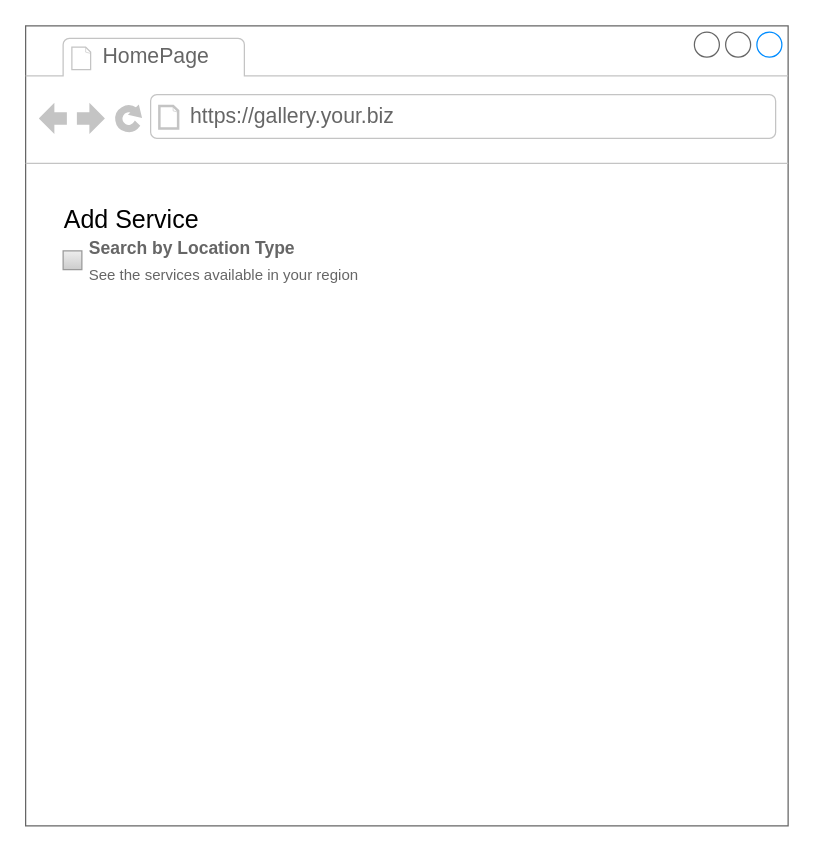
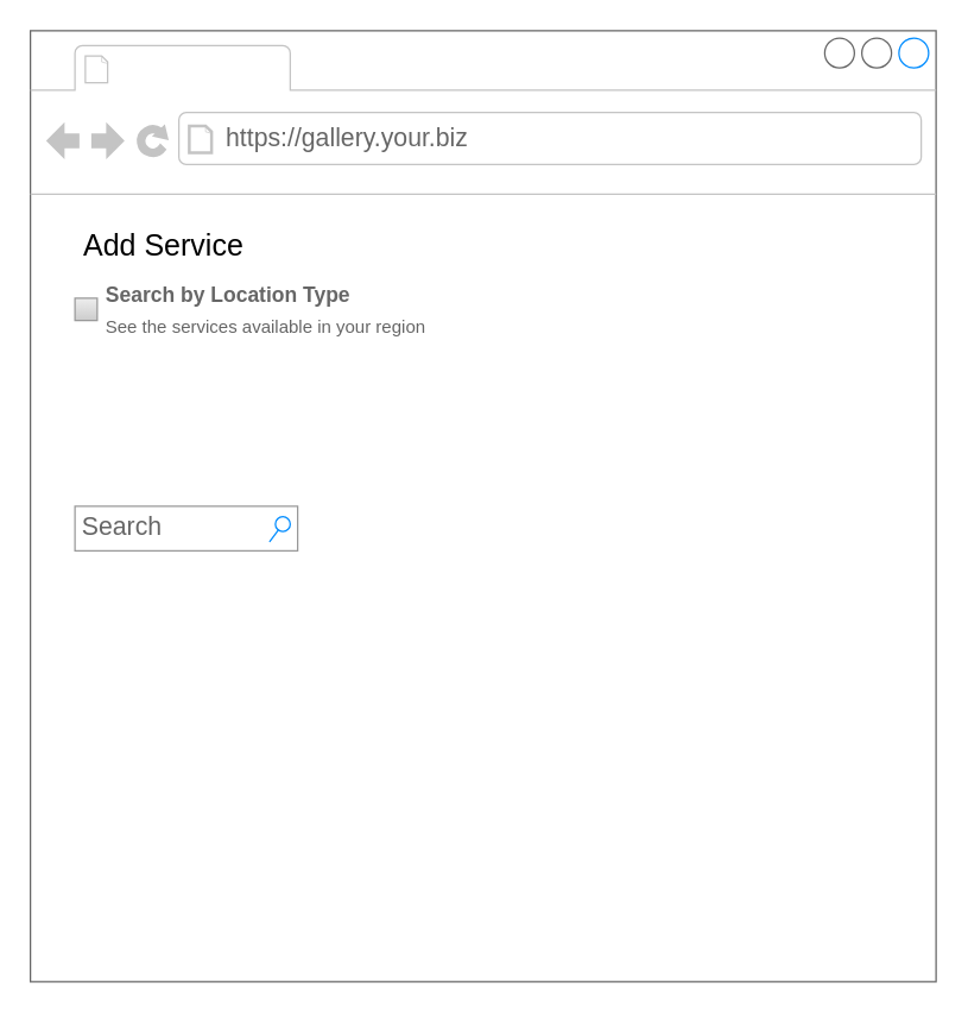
- <mxCell id="3" value="HomePage" style="strokeWidth=1;shadow=0;dashed=0;align=center;html=1;shape=mxgraph.mockup.containers.anchor;fontSize=17;fontColor=#666666;align=left;whiteSpace=wrap;" vertex="1" parent="2"><mxGeometry x="60" y="12" width="110" height="26" as="geometry" /></mxCell>
- <mxCell id="6" value="Add Service" style="strokeWidth=1;shadow=0;dashed=0;align=center;html=1;shape=mxgraph.mockup.text.textBox;align=left;fontSize=20;spacingLeft=4;spacingTop=-3;whiteSpace=wrap;mainText=;strokeColor=none;" vertex="1" parent="2"><mxGeometry x="25" y="140" width="150" height="30" as="geometry" /></mxCell>
+ <mxCell id="6" value="Add Service" style="strokeWidth=1;shadow=0;dashed=0;align=center;html=1;shape=mxgraph.mockup.text.textBox;align=left;fontSize=20;spacingLeft=4;spacingTop=-3;whiteSpace=wrap;mainText=;strokeColor=none;" vertex="1" parent="2"><mxGeometry x="30" y="130" width="150" height="30" as="geometry" /></mxCell>
+ <mxCell id="5" value="Search" style="strokeWidth=1;shadow=0;dashed=0;align=center;html=1;shape=mxgraph.mockup.forms.searchBox;strokeColor=#999999;mainText=;strokeColor2=#008cff;fontColor=#666666;fontSize=17;align=left;spacingLeft=3;whiteSpace=wrap;" vertex="1" parent="2"><mxGeometry x="30" y="320" width="150" height="30" as="geometry" /></mxCell>
